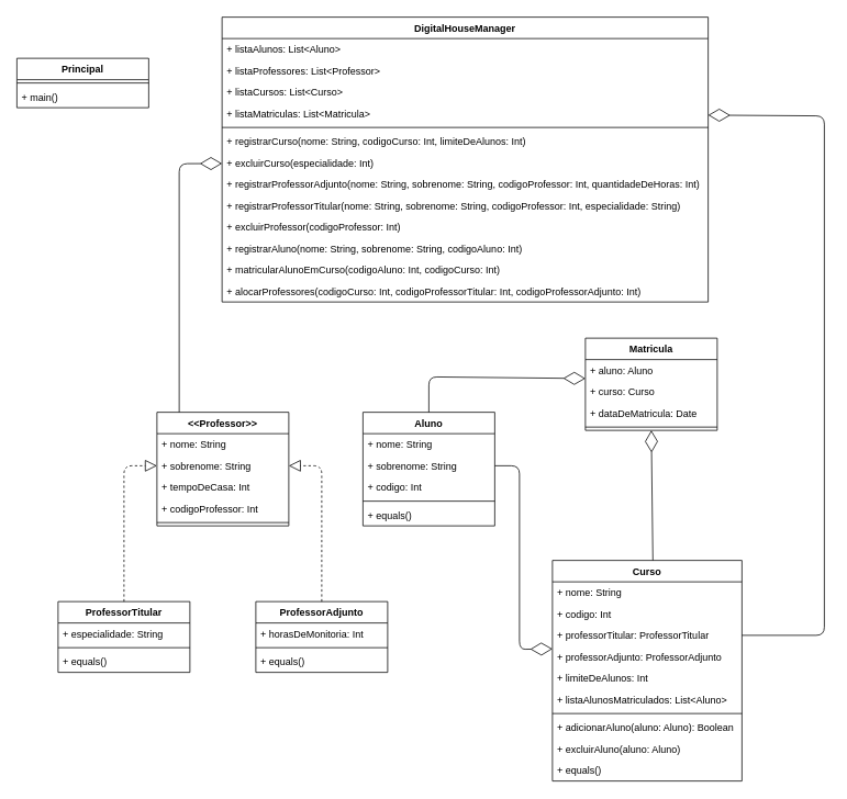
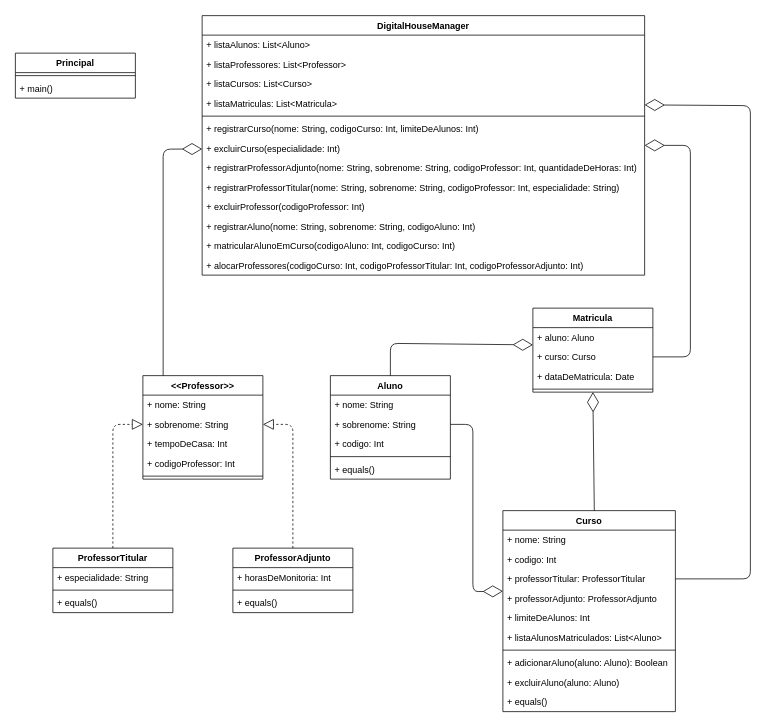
+ <mxCell id="59" value="" style="endArrow=diamondThin;endFill=0;endSize=24;html=1;exitX=1;exitY=0.5;exitDx=0;exitDy=0;" parent="1" source="38" target="45" edge="1"><mxGeometry width="160" relative="1" as="geometry"><mxPoint x="830" y="390" as="sourcePoint" /><mxPoint x="860" y="310" as="targetPoint" /><Array as="points"><mxPoint x="920" y="475" /><mxPoint x="920" y="193" /></Array></mxGeometry></mxCell>
